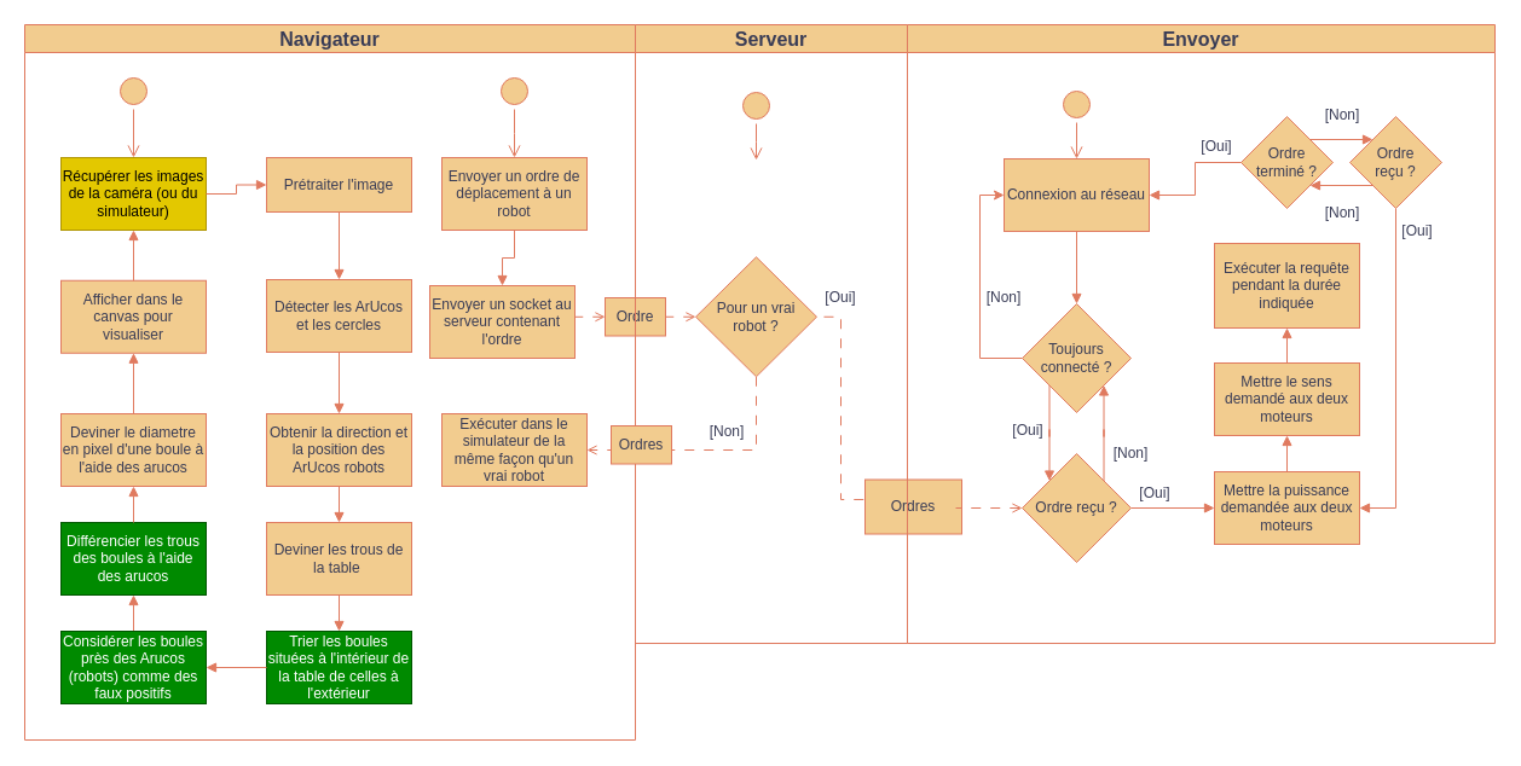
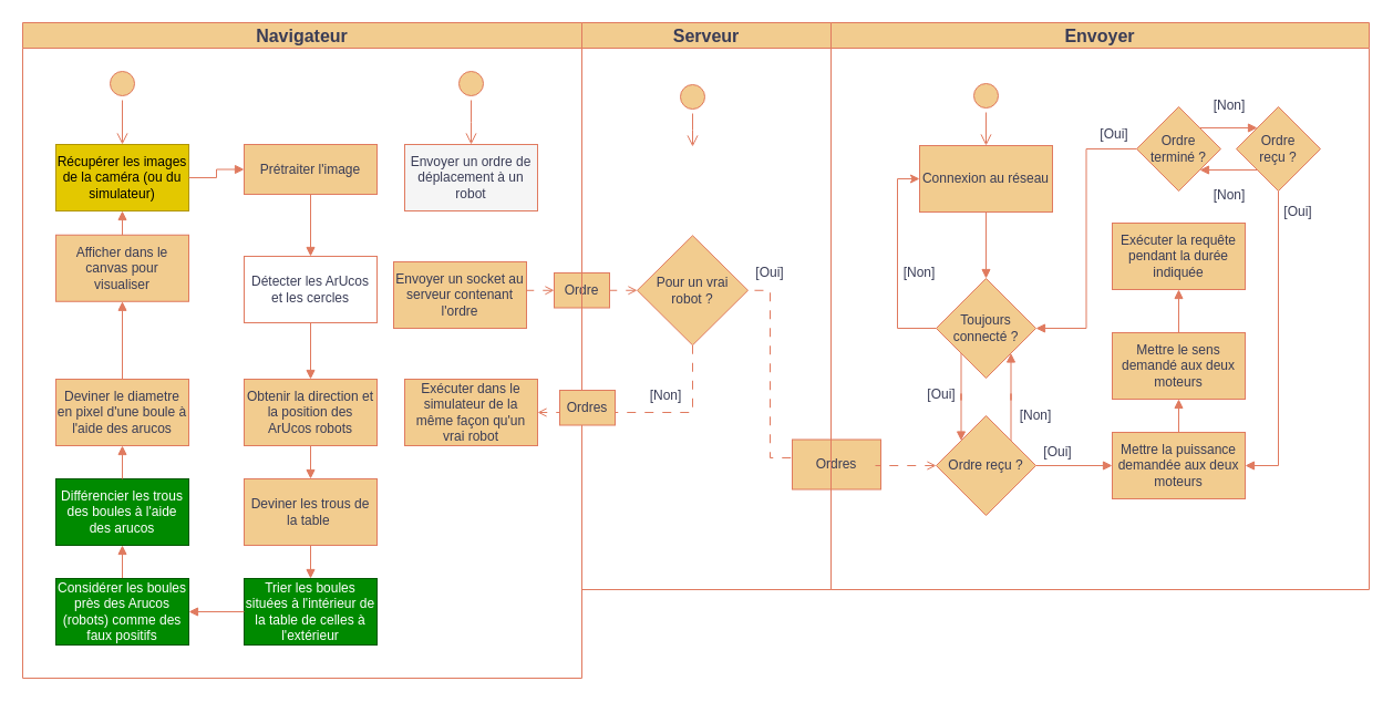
- <mxCell id="15" value="Envoyer un ordre de déplacement à un robot" style="rounded=0;whiteSpace=wrap;html=1;labelBackgroundColor=none;fillColor=#F2CC8F;strokeColor=#E07A5F;fontColor=#393C56;" parent="2" vertex="1"><mxGeometry x="345" y="110" width="120" height="60" as="geometry" /></mxCell>
+ <mxCell id="15" value="Envoyer un ordre de déplacement à un robot" style="rounded=0;whiteSpace=wrap;html=1;labelBackgroundColor=none;fillColor=#f5f5f5;strokeColor=#E07A5F;fontColor=#393C56;" parent="2" vertex="1"><mxGeometry x="345" y="110" width="120" height="60" as="geometry" /></mxCell>
- <mxCell id="66" value="" style="edgeStyle=orthogonalEdgeStyle;rounded=0;orthogonalLoop=1;jettySize=auto;html=1;strokeColor=#E07A5F;fontColor=default;fillColor=#F2CC8F;endArrow=block;endFill=1;labelBackgroundColor=none;exitX=0;exitY=0.5;exitDx=0;exitDy=0;" parent="43" source="65" target="45" edge="1"><mxGeometry relative="1" as="geometry"><mxPoint x="370" y="282" as="sourcePoint" /><mxPoint x="370" y="236" as="targetPoint" /></mxGeometry></mxCell>
+ <mxCell id="66" value="" style="edgeStyle=orthogonalEdgeStyle;rounded=0;orthogonalLoop=1;jettySize=auto;html=1;strokeColor=#E07A5F;fontColor=default;fillColor=#F2CC8F;endArrow=block;endFill=1;labelBackgroundColor=none;entryX=1;entryY=0.5;entryDx=0;entryDy=0;exitX=0;exitY=0.5;exitDx=0;exitDy=0;" parent="43" source="65" target="47" edge="1"><mxGeometry relative="1" as="geometry"><mxPoint x="370" y="282" as="sourcePoint" /><mxPoint x="370" y="236" as="targetPoint" /></mxGeometry></mxCell>
- <mxCell id="17" value="" style="edgeStyle=orthogonalEdgeStyle;rounded=0;orthogonalLoop=1;jettySize=auto;html=1;labelBackgroundColor=none;strokeColor=#E07A5F;fontColor=default;exitX=0.5;exitY=1;exitDx=0;exitDy=0;entryX=0.5;entryY=0;entryDx=0;entryDy=0;endArrow=block;endFill=1;" parent="2" source="15" target="16" edge="1"><mxGeometry relative="1" as="geometry"><mxPoint x="270" y="180" as="sourcePoint" /><mxPoint x="270" y="221" as="targetPoint" /></mxGeometry></mxCell>
- <mxCell id="60" value="Exécuter la requête pendant la durée indiquée" style="whiteSpace=wrap;html=1;fillColor=#F2CC8F;strokeColor=#E07A5F;fontColor=#393C56;rounded=0;labelBackgroundColor=none;" parent="43" vertex="1"><mxGeometry x="254" y="181" width="120" height="70" as="geometry" /></mxCell>
+ <mxCell id="60" value="Exécuter la requête pendant la durée indiquée" style="whiteSpace=wrap;html=1;fillColor=#F2CC8F;strokeColor=#E07A5F;fontColor=#393C56;rounded=0;labelBackgroundColor=none;" parent="43" vertex="1"><mxGeometry x="254" y="181" width="120" height="60" as="geometry" /></mxCell>
- <mxCell id="10" value="Afficher dans le canvas pour visualiser" style="rounded=0;whiteSpace=wrap;html=1;labelBackgroundColor=none;fillColor=#F2CC8F;strokeColor=#E07A5F;fontColor=#393C56;" parent="2" vertex="1"><mxGeometry x="30" y="211.75" width="120" height="60" as="geometry" /></mxCell>
+ <mxCell id="10" value="Afficher dans le canvas pour visualiser" style="rounded=0;whiteSpace=wrap;html=1;labelBackgroundColor=none;fillColor=#F2CC8F;strokeColor=#E07A5F;fontColor=#393C56;" parent="2" vertex="1"><mxGeometry x="30" y="191.75" width="120" height="60" as="geometry" /></mxCell>
- <mxCell id="20" value="Détecter les ArUcos&lt;div&gt;et les cercles&lt;/div&gt;" style="rounded=0;whiteSpace=wrap;html=1;labelBackgroundColor=none;fillColor=#F2CC8F;strokeColor=#E07A5F;fontColor=#393C56;" parent="2" vertex="1"><mxGeometry x="200" y="211" width="120" height="60" as="geometry" /></mxCell>
+ <mxCell id="20" value="Détecter les ArUcos&lt;div&gt;et les cercles&lt;/div&gt;" style="rounded=0;whiteSpace=wrap;html=1;labelBackgroundColor=none;fillColor=#ffffff;strokeColor=#E07A5F;fontColor=#393C56;" parent="2" vertex="1"><mxGeometry x="200" y="211" width="120" height="60" as="geometry" /></mxCell>
